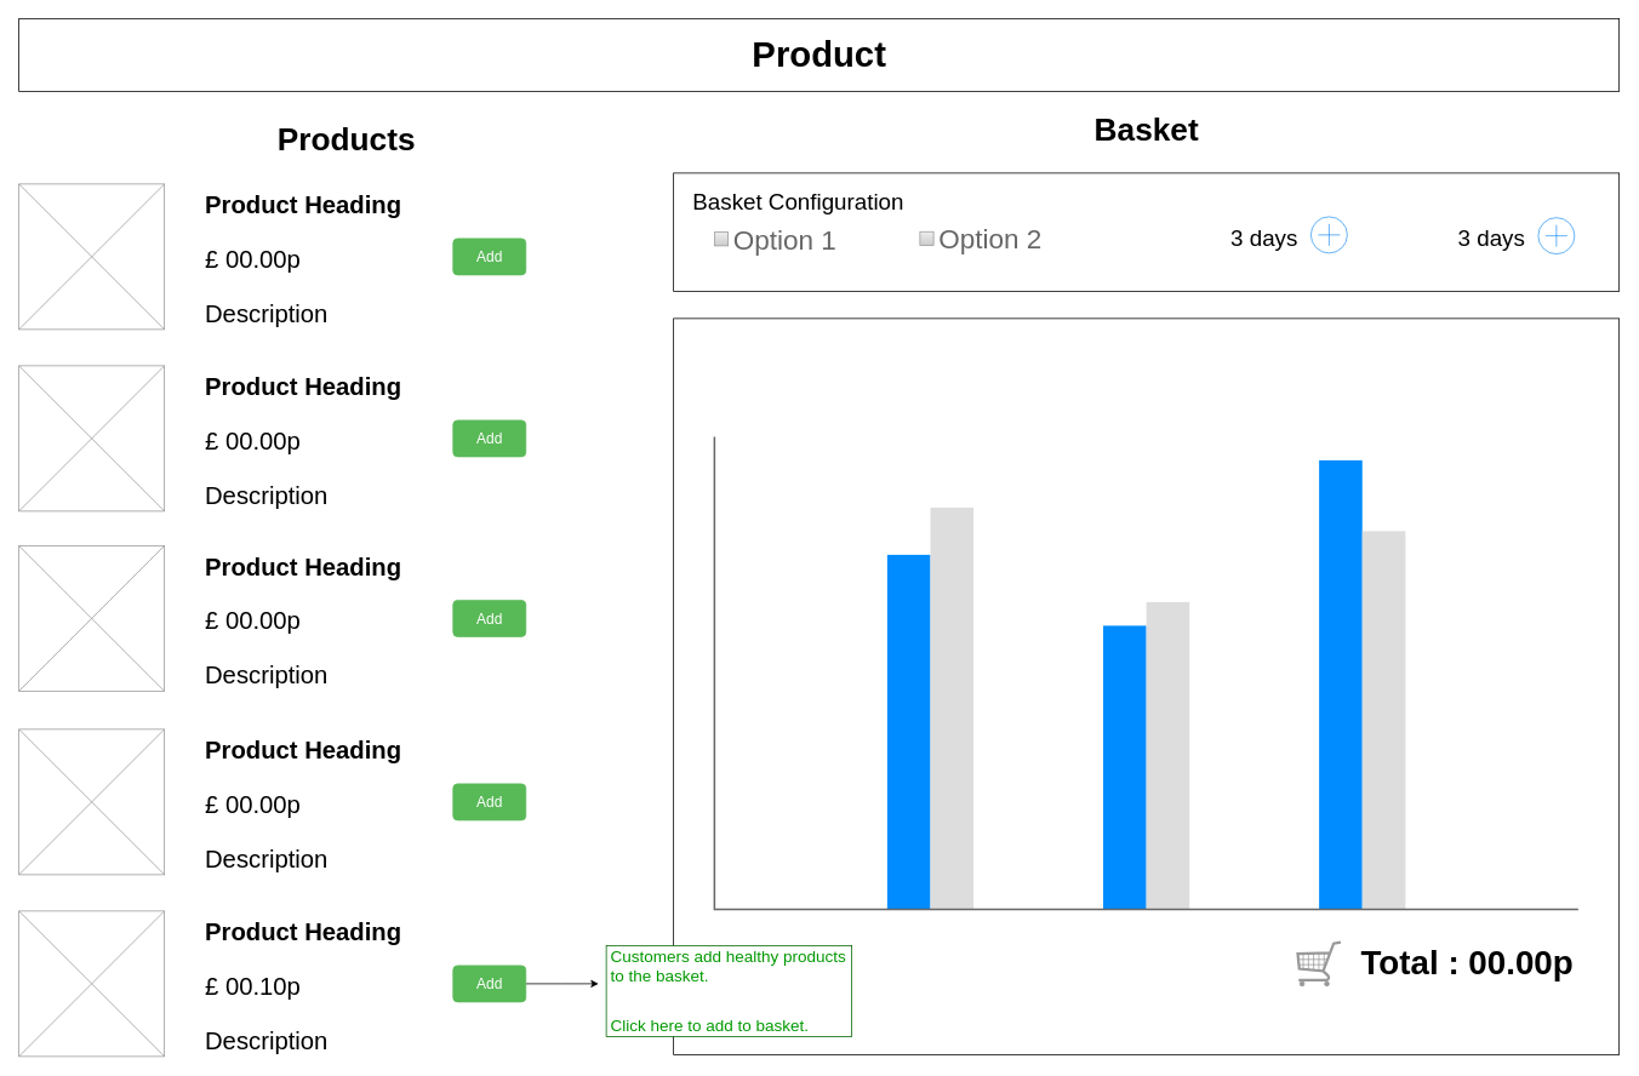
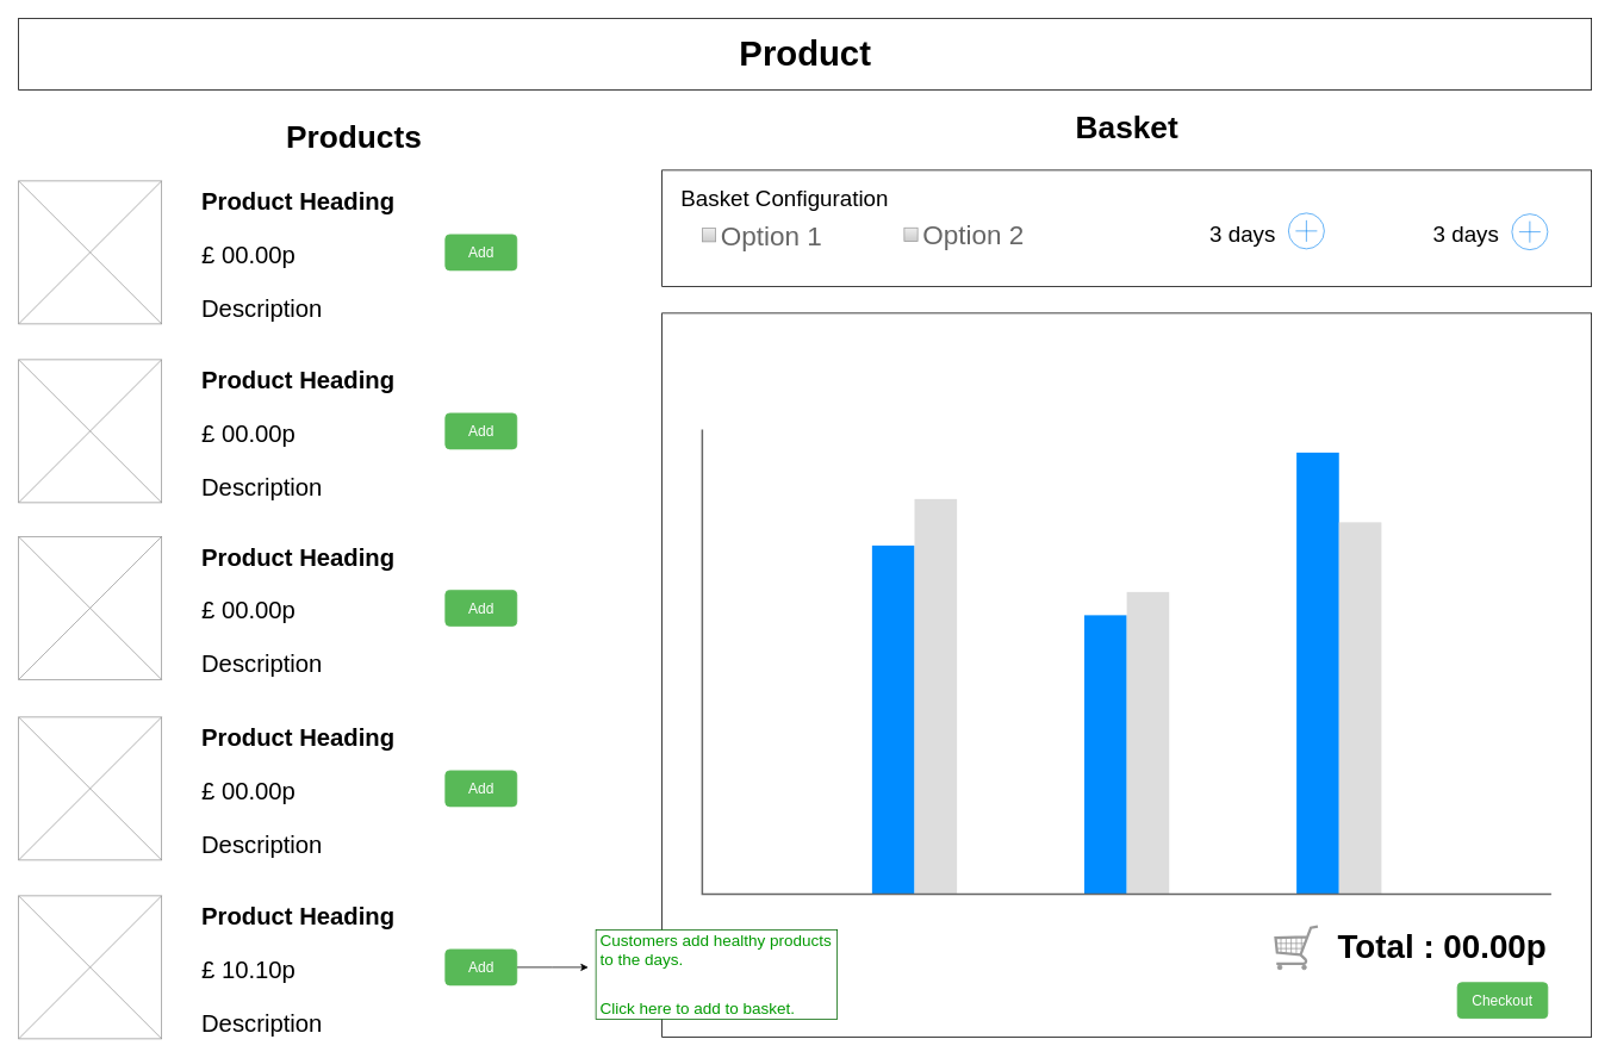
- <mxCell id="6" value="Products" style="text;strokeColor=none;fillColor=none;html=1;fontSize=35;fontStyle=1;verticalAlign=middle;align=center;" vertex="1" parent="1"><mxGeometry x="20" y="132" width="720" height="40" as="geometry" /></mxCell>
+ <mxCell id="6" value="Products" style="text;strokeColor=none;fillColor=none;html=1;fontSize=35;fontStyle=1;verticalAlign=middle;align=center;" vertex="1" parent="1"><mxGeometry x="35" y="132" width="720" height="40" as="geometry" /></mxCell>
- <mxCell id="15" value="&lt;h1 style=&quot;font-size: 27px&quot;&gt;Product Heading&lt;/h1&gt;&lt;p style=&quot;font-size: 27px&quot;&gt;£ 00.10p&lt;/p&gt;&lt;p style=&quot;font-size: 27px&quot;&gt;Description&lt;/p&gt;" style="text;html=1;strokeColor=none;fillColor=none;spacing=5;spacingTop=-20;whiteSpace=wrap;overflow=hidden;rounded=0;fontSize=27;" vertex="1" parent="1"><mxGeometry x="220" y="1002" width="400" height="160" as="geometry" /></mxCell>
+ <mxCell id="15" value="&lt;h1 style=&quot;font-size: 27px&quot;&gt;Product Heading&lt;/h1&gt;&lt;p style=&quot;font-size: 27px&quot;&gt;£ 10.10p&lt;/p&gt;&lt;p style=&quot;font-size: 27px&quot;&gt;Description&lt;/p&gt;" style="text;html=1;strokeColor=none;fillColor=none;spacing=5;spacingTop=-20;whiteSpace=wrap;overflow=hidden;rounded=0;fontSize=27;" vertex="1" parent="1"><mxGeometry x="220" y="1002" width="400" height="160" as="geometry" /></mxCell>
- <mxCell id="42" value="&lt;h1 style=&quot;font-size: 18px&quot;&gt;&lt;span style=&quot;font-weight: normal&quot;&gt;&lt;font style=&quot;font-size: 18px&quot; color=&quot;#009900&quot;&gt;Customers add healthy products to the basket.&lt;/font&gt;&lt;/span&gt;&lt;/h1&gt;&lt;div style=&quot;font-size: 18px&quot;&gt;&lt;span style=&quot;font-weight: normal&quot;&gt;&lt;font style=&quot;font-size: 18px&quot; color=&quot;#009900&quot;&gt;&lt;br&gt;&lt;/font&gt;&lt;/span&gt;&lt;/div&gt;&lt;div style=&quot;font-size: 18px&quot;&gt;&lt;span style=&quot;font-weight: normal&quot;&gt;&lt;font style=&quot;font-size: 18px&quot; color=&quot;#009900&quot;&gt;Click here to add to basket.&lt;/font&gt;&lt;/span&gt;&lt;/div&gt;" style="text;html=1;strokeColor=#006600;fillColor=#ffffff;spacing=5;spacingTop=-20;whiteSpace=wrap;overflow=hidden;rounded=0;fontSize=27;textDirection=ltr;" vertex="1" parent="1"><mxGeometry x="666" y="1040" width="270" height="100" as="geometry" /></mxCell>
+ <mxCell id="42" value="&lt;h1 style=&quot;font-size: 18px&quot;&gt;&lt;span style=&quot;font-weight: normal&quot;&gt;&lt;font style=&quot;font-size: 18px&quot; color=&quot;#009900&quot;&gt;Customers add healthy products to the days.&lt;/font&gt;&lt;/span&gt;&lt;/h1&gt;&lt;div style=&quot;font-size: 18px&quot;&gt;&lt;span style=&quot;font-weight: normal&quot;&gt;&lt;font style=&quot;font-size: 18px&quot; color=&quot;#009900&quot;&gt;&lt;br&gt;&lt;/font&gt;&lt;/span&gt;&lt;/div&gt;&lt;div style=&quot;font-size: 18px&quot;&gt;&lt;span style=&quot;font-weight: normal&quot;&gt;&lt;font style=&quot;font-size: 18px&quot; color=&quot;#009900&quot;&gt;Click here to add to basket.&lt;/font&gt;&lt;/span&gt;&lt;/div&gt;" style="text;html=1;strokeColor=#006600;fillColor=#ffffff;spacing=5;spacingTop=-20;whiteSpace=wrap;overflow=hidden;rounded=0;fontSize=27;textDirection=ltr;" vertex="1" parent="1"><mxGeometry x="666" y="1040" width="270" height="100" as="geometry" /></mxCell>
+ <mxCell id="43" value="Checkout" style="html=1;shadow=0;dashed=0;shape=mxgraph.bootstrap.rrect;rSize=5;fillColor=#58B957;align=center;strokeColor=#58B957;fontColor=#ffffff;fontSize=16;whiteSpace=wrap;" vertex="1" parent="1"><mxGeometry x="1630" y="1099" width="101" height="40" as="geometry" /></mxCell>
